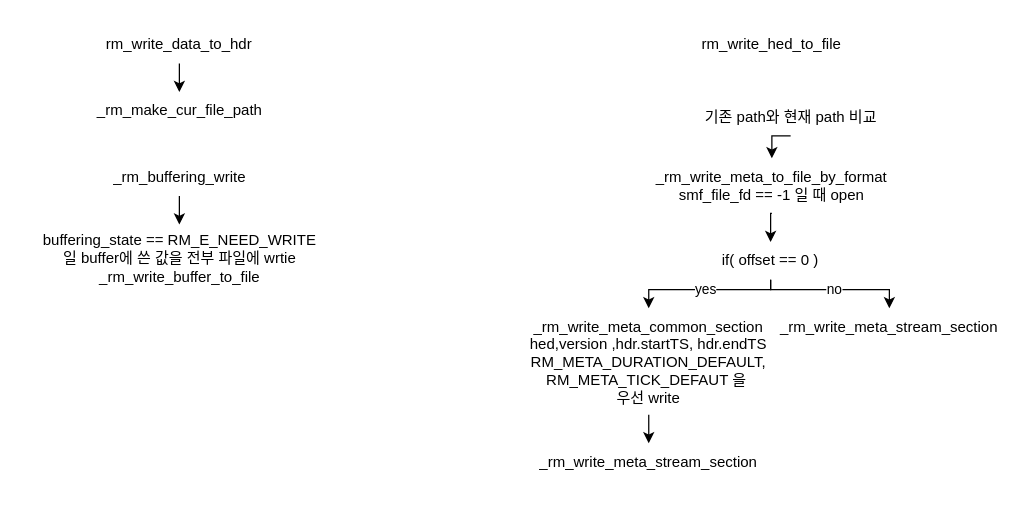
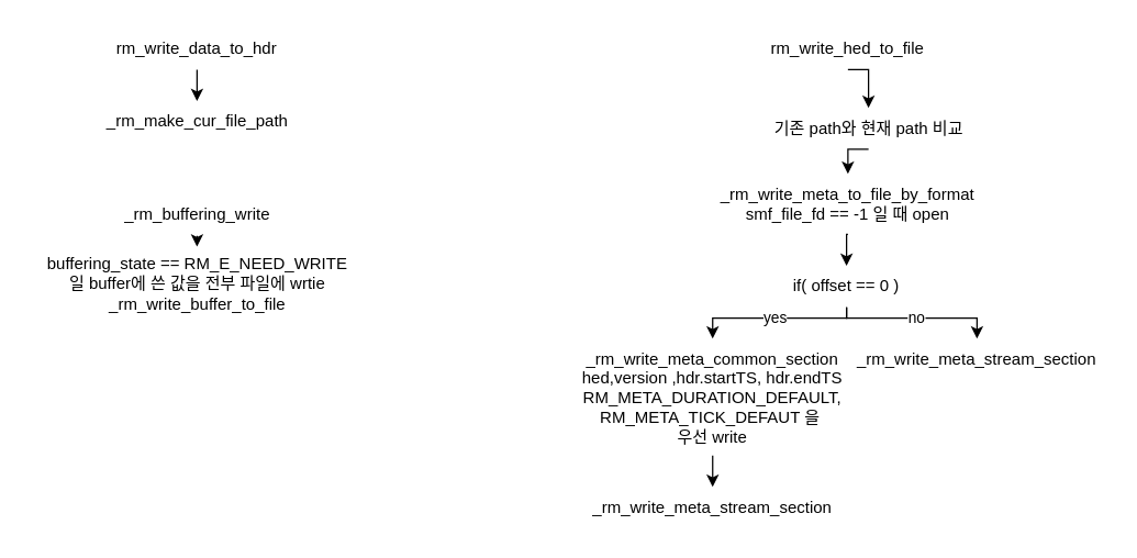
+ <mxCell id="2" style="edgeStyle=orthogonalEdgeStyle;rounded=0;orthogonalLoop=1;jettySize=auto;html=1;exitX=0.5;exitY=1;exitDx=0;exitDy=0;entryX=0.5;entryY=0;entryDx=0;entryDy=0;" edge="1" parent="1" source="3" target="11"><mxGeometry relative="1" as="geometry" /></mxCell>
- <mxCell id="8" value="_rm_buffering_write" style="text;html=1;strokeColor=none;fillColor=none;align=center;verticalAlign=middle;whiteSpace=wrap;rounded=0;" vertex="1" parent="1"><mxGeometry x="67.5" y="126" width="151" height="30" as="geometry" /></mxCell>
+ <mxCell id="8" value="_rm_buffering_write" style="text;html=1;strokeColor=none;fillColor=none;align=center;verticalAlign=middle;whiteSpace=wrap;rounded=0;" vertex="1" parent="1"><mxGeometry x="67.5" y="141" width="151" height="30" as="geometry" /></mxCell>
